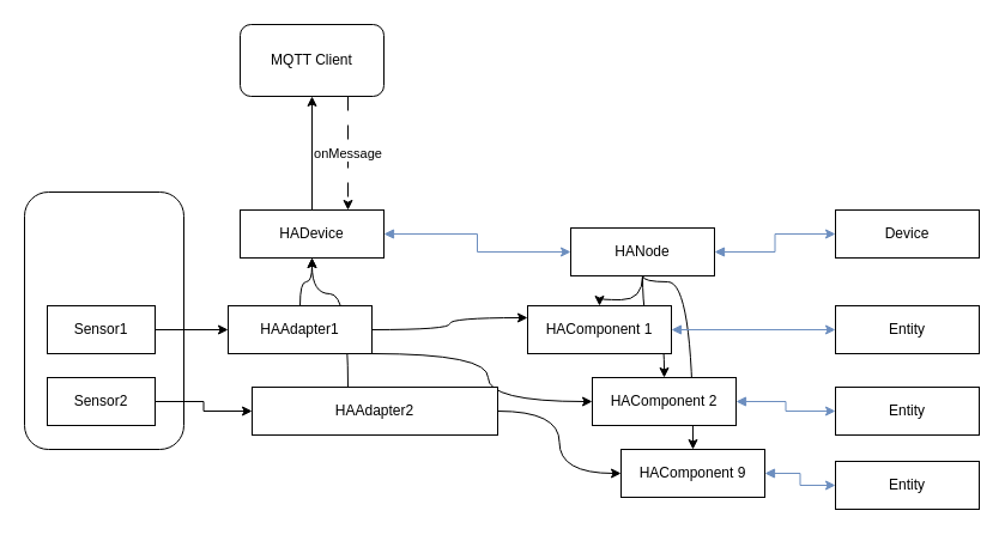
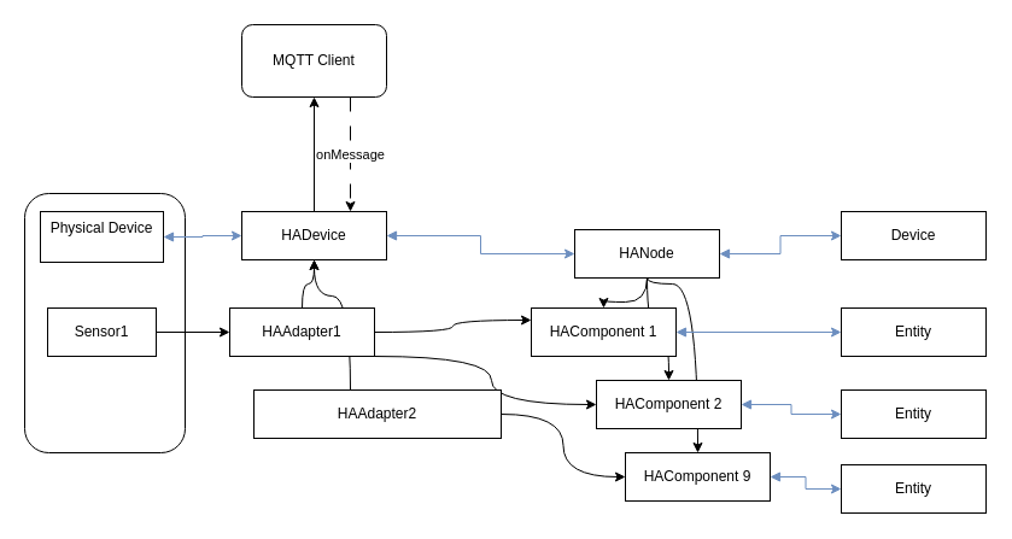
+ <mxCell id="21" style="edgeStyle=orthogonalEdgeStyle;rounded=0;orthogonalLoop=1;jettySize=auto;html=1;fillColor=#dae8fc;strokeColor=#6c8ebf;startArrow=block;" parent="1" source="4" target="20" edge="1"><mxGeometry relative="1" as="geometry"><mxPoint x="148" y="204" as="sourcePoint" /><mxPoint x="178" y="194" as="targetPoint" /></mxGeometry></mxCell>
+ <mxCell id="4" value="Physical Device" style="rounded=0;whiteSpace=wrap;html=1;verticalAlign=top;" parent="1" vertex="1"><mxGeometry x="33" y="175" width="102" height="42" as="geometry" /></mxCell>
- <mxCell id="8" value="Sensor2" style="rounded=0;whiteSpace=wrap;html=1;" parent="1" vertex="1"><mxGeometry x="39" y="315" width="90" height="40" as="geometry" /></mxCell>
- <mxCell id="7" style="edgeStyle=orthogonalEdgeStyle;rounded=0;orthogonalLoop=1;jettySize=auto;html=1;" parent="1" source="8" target="28" edge="1"><mxGeometry relative="1" as="geometry" /></mxCell>
